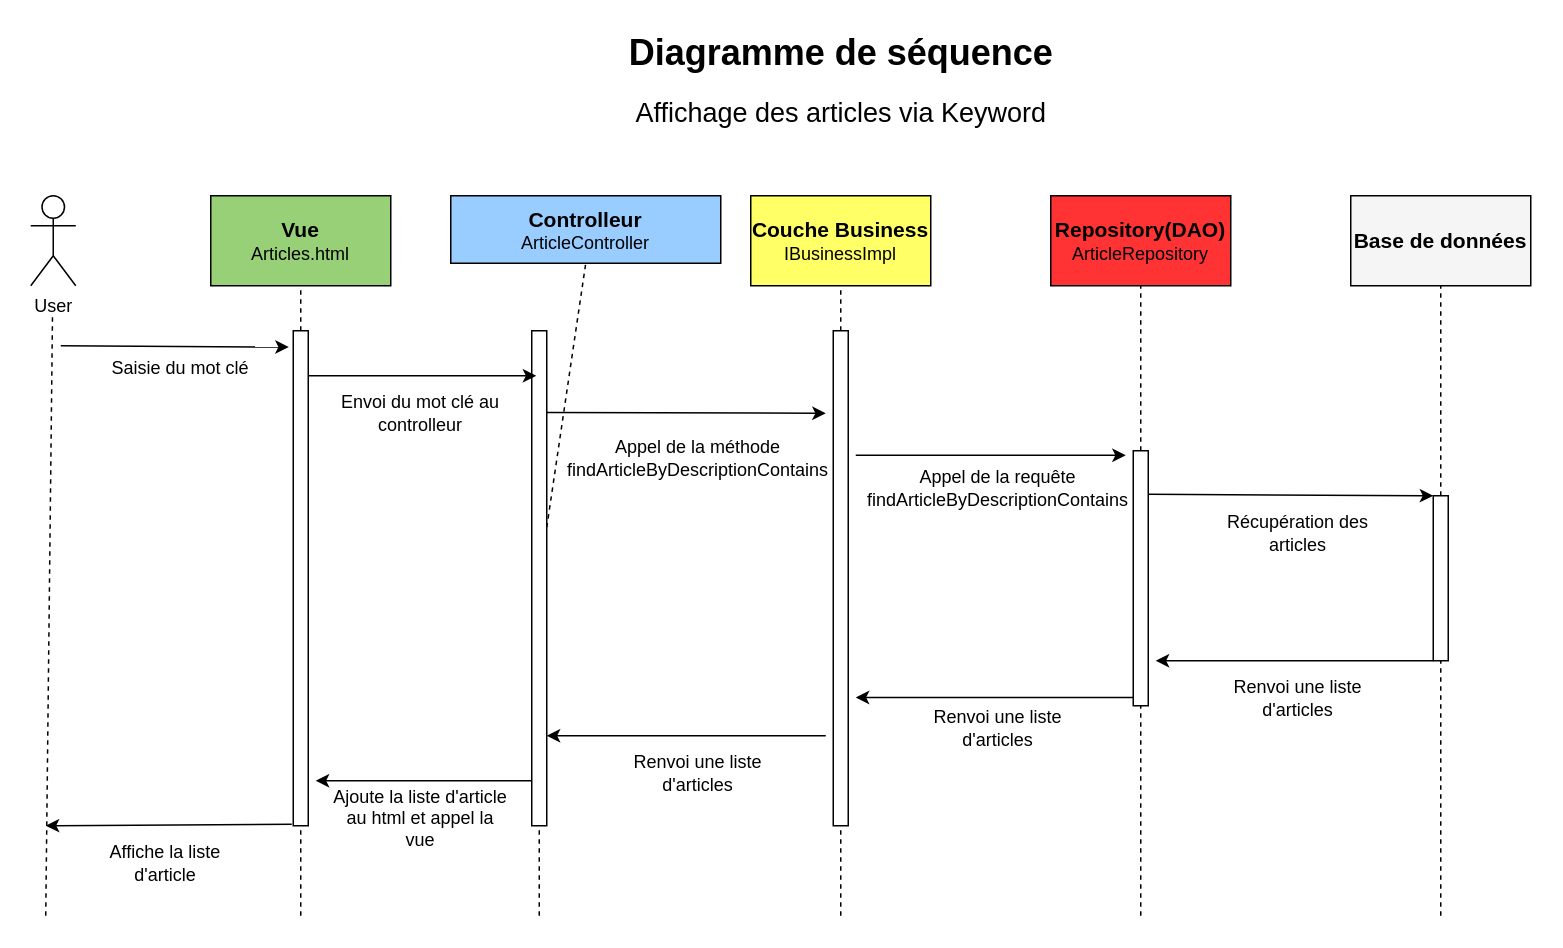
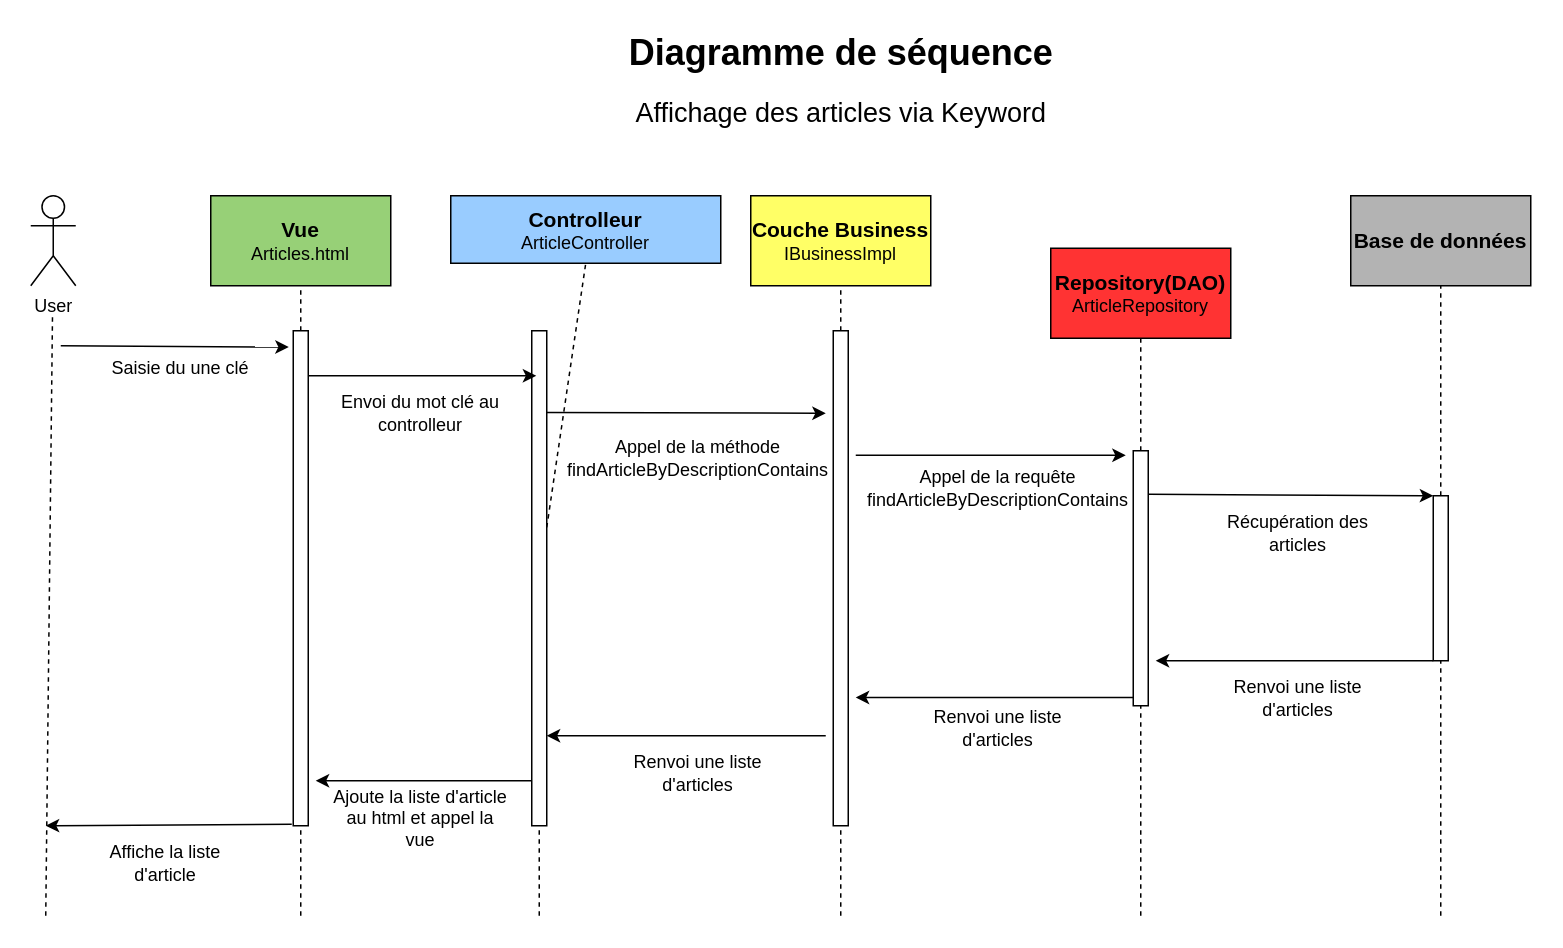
- <mxCell id="24" value="&lt;div&gt;&lt;b&gt;&lt;font style=&quot;font-size: 14px;&quot;&gt;Repository(DAO)&lt;/font&gt;&lt;/b&gt;&lt;/div&gt;&lt;div&gt;&lt;font style=&quot;font-size: 12px;&quot;&gt;ArticleRepository&lt;b&gt;&lt;font&gt;&lt;br&gt;&lt;/font&gt;&lt;/b&gt;&lt;/font&gt;&lt;/div&gt;" style="rounded=0;whiteSpace=wrap;html=1;fillColor=#FF3333;" vertex="1" parent="1"><mxGeometry x="700" y="130" width="120" height="60" as="geometry" /></mxCell>
+ <mxCell id="24" value="&lt;div&gt;&lt;b&gt;&lt;font style=&quot;font-size: 14px;&quot;&gt;Repository(DAO)&lt;/font&gt;&lt;/b&gt;&lt;/div&gt;&lt;div&gt;&lt;font style=&quot;font-size: 12px;&quot;&gt;ArticleRepository&lt;b&gt;&lt;font&gt;&lt;br&gt;&lt;/font&gt;&lt;/b&gt;&lt;/font&gt;&lt;/div&gt;" style="rounded=0;whiteSpace=wrap;html=1;fillColor=#FF3333;" vertex="1" parent="1"><mxGeometry x="700" y="165" width="120" height="60" as="geometry" /></mxCell>
- <mxCell id="30" value="&lt;b&gt;&lt;font style=&quot;font-size: 14px;&quot;&gt;Base de données&lt;/font&gt;&lt;/b&gt;" style="rounded=0;whiteSpace=wrap;html=1;fillColor=#f5f5f5;" vertex="1" parent="1"><mxGeometry x="900" y="130" width="120" height="60" as="geometry" /></mxCell>
+ <mxCell id="30" value="&lt;b&gt;&lt;font style=&quot;font-size: 14px;&quot;&gt;Base de données&lt;/font&gt;&lt;/b&gt;" style="rounded=0;whiteSpace=wrap;html=1;fillColor=#B3B3B3;" vertex="1" parent="1"><mxGeometry x="900" y="130" width="120" height="60" as="geometry" /></mxCell>
- <mxCell id="13" value="Saisie du mot clé" style="text;html=1;align=center;verticalAlign=middle;whiteSpace=wrap;rounded=0;" vertex="1" parent="1"><mxGeometry x="60" y="230" width="120" height="30" as="geometry" /></mxCell>
+ <mxCell id="13" value="Saisie du une clé" style="text;html=1;align=center;verticalAlign=middle;whiteSpace=wrap;rounded=0;" vertex="1" parent="1"><mxGeometry x="60" y="230" width="120" height="30" as="geometry" /></mxCell>
